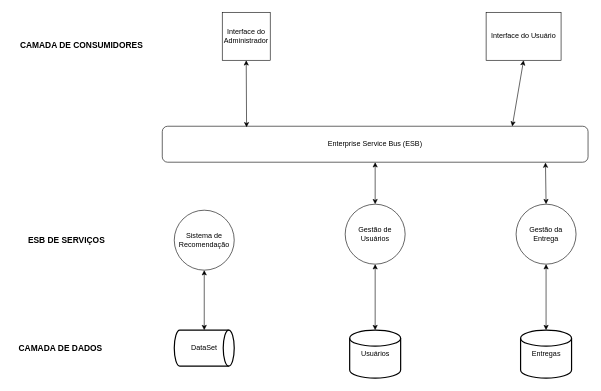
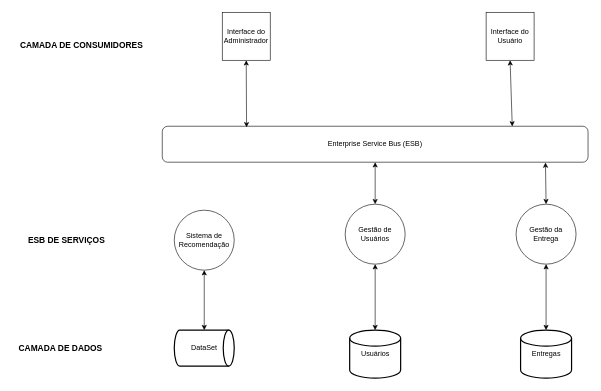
- <mxCell id="14" value="Interface do Usuário" style="whiteSpace=wrap;html=1;aspect=fixed;" vertex="1" parent="1"><mxGeometry x="810" y="20" width="125" height="80" as="geometry" /></mxCell>
+ <mxCell id="14" value="Interface do Usuário" style="whiteSpace=wrap;html=1;aspect=fixed;" vertex="1" parent="1"><mxGeometry x="810" y="20" width="80" height="80" as="geometry" /></mxCell>
